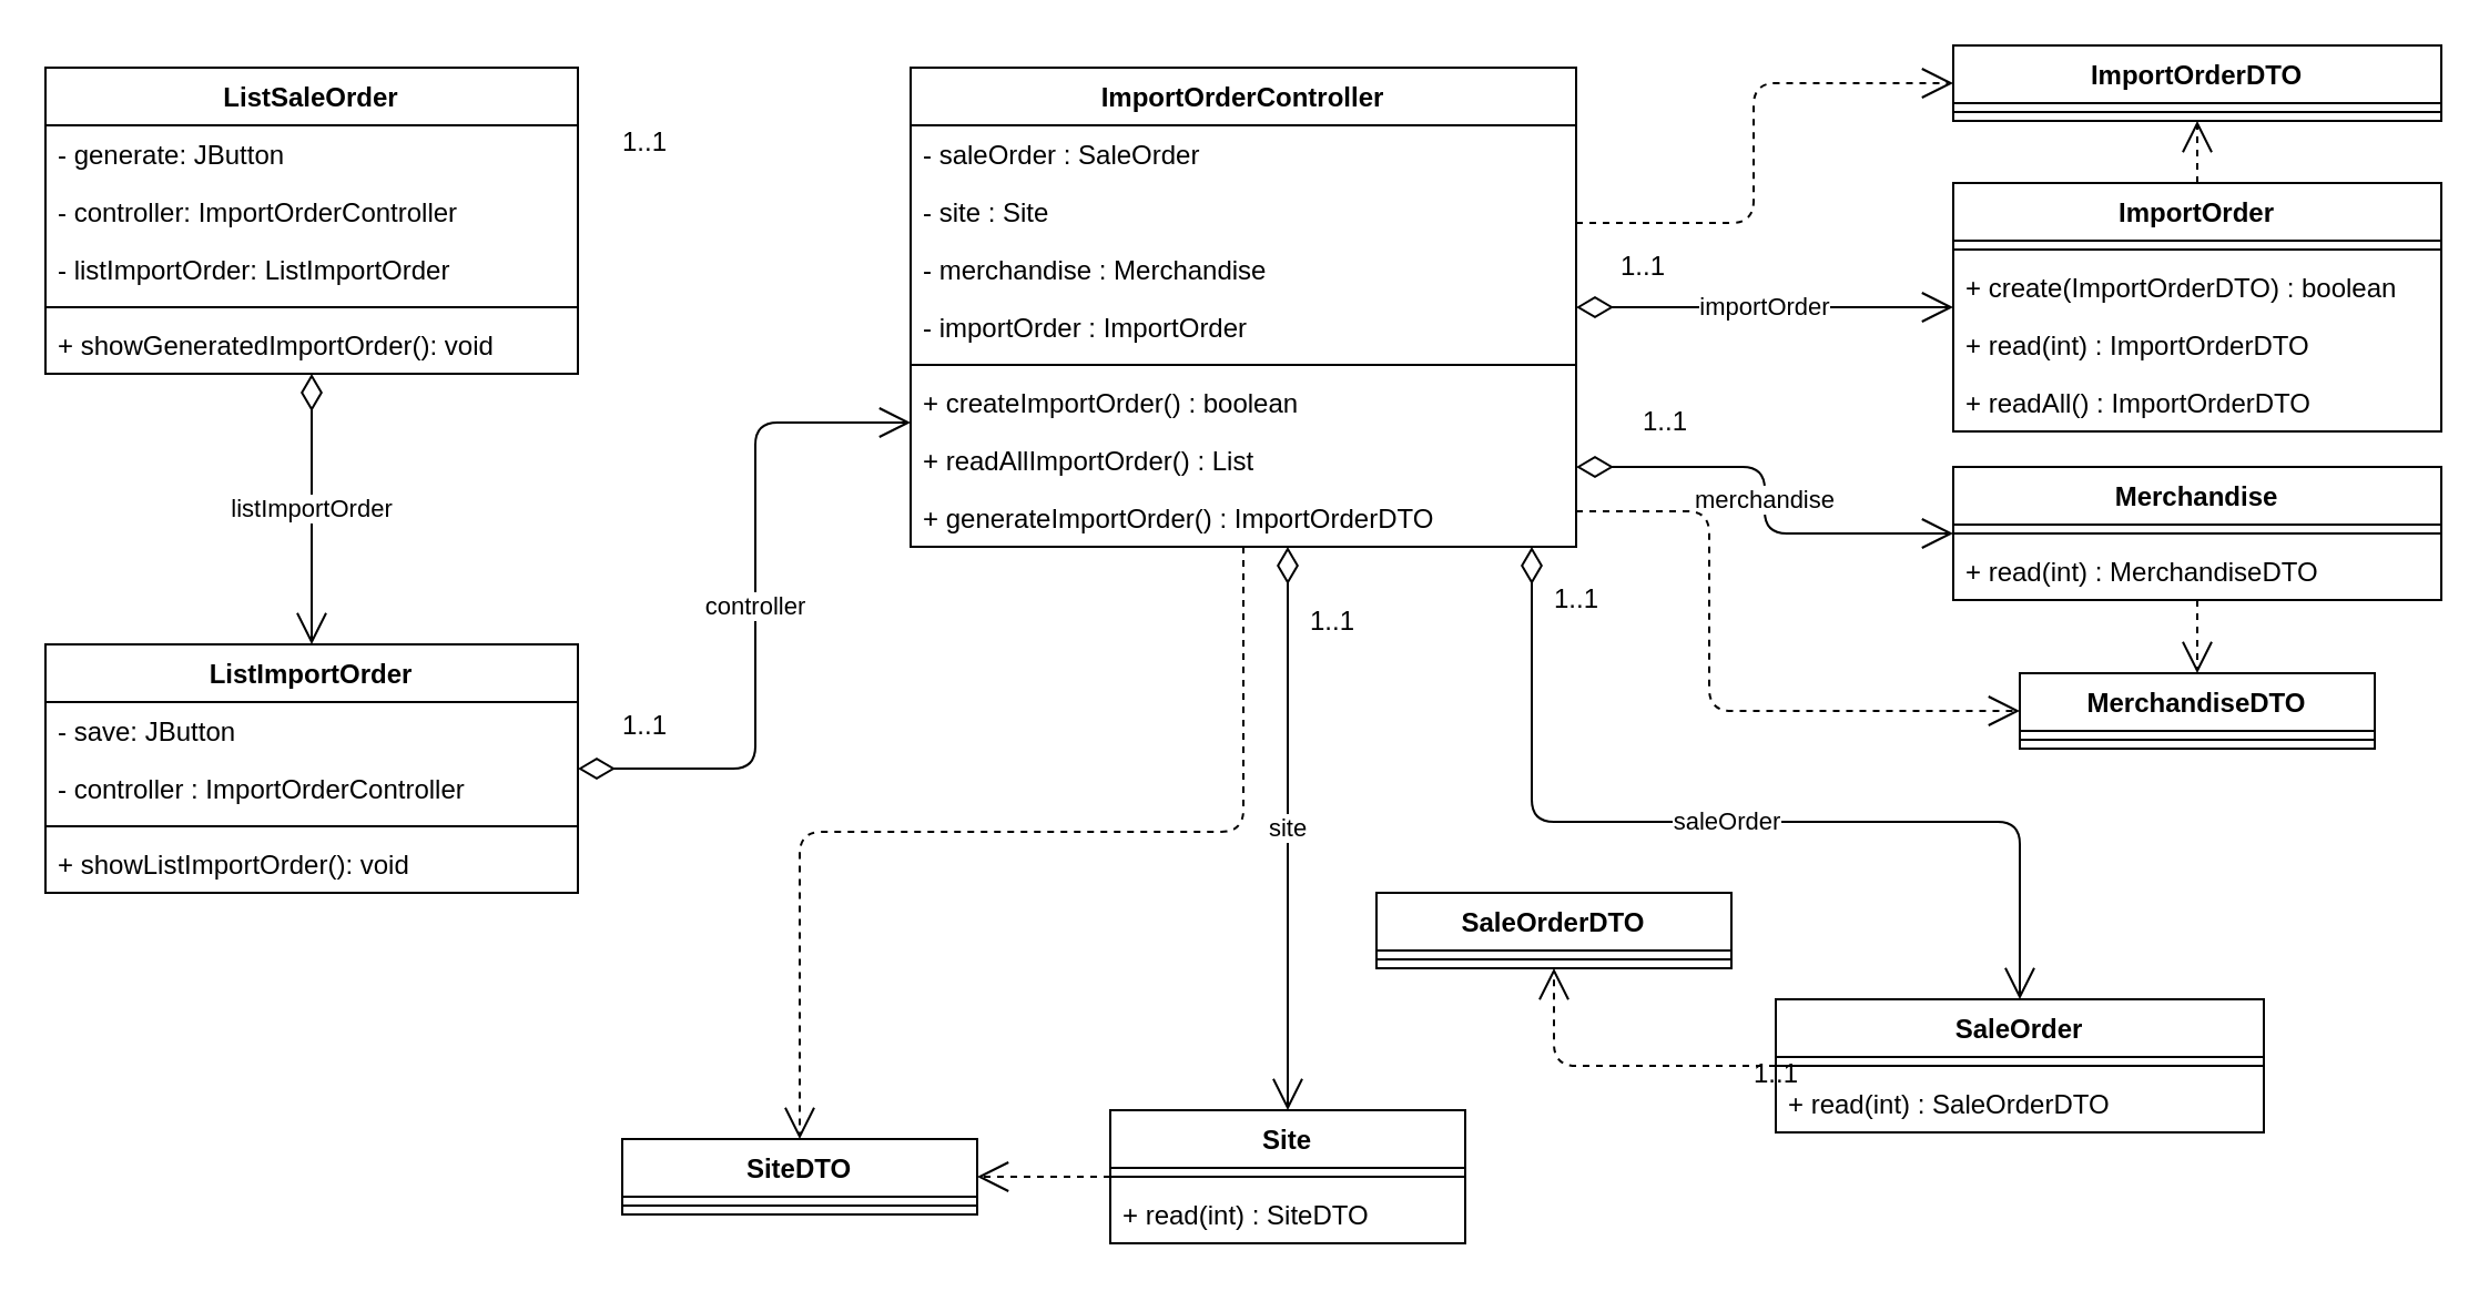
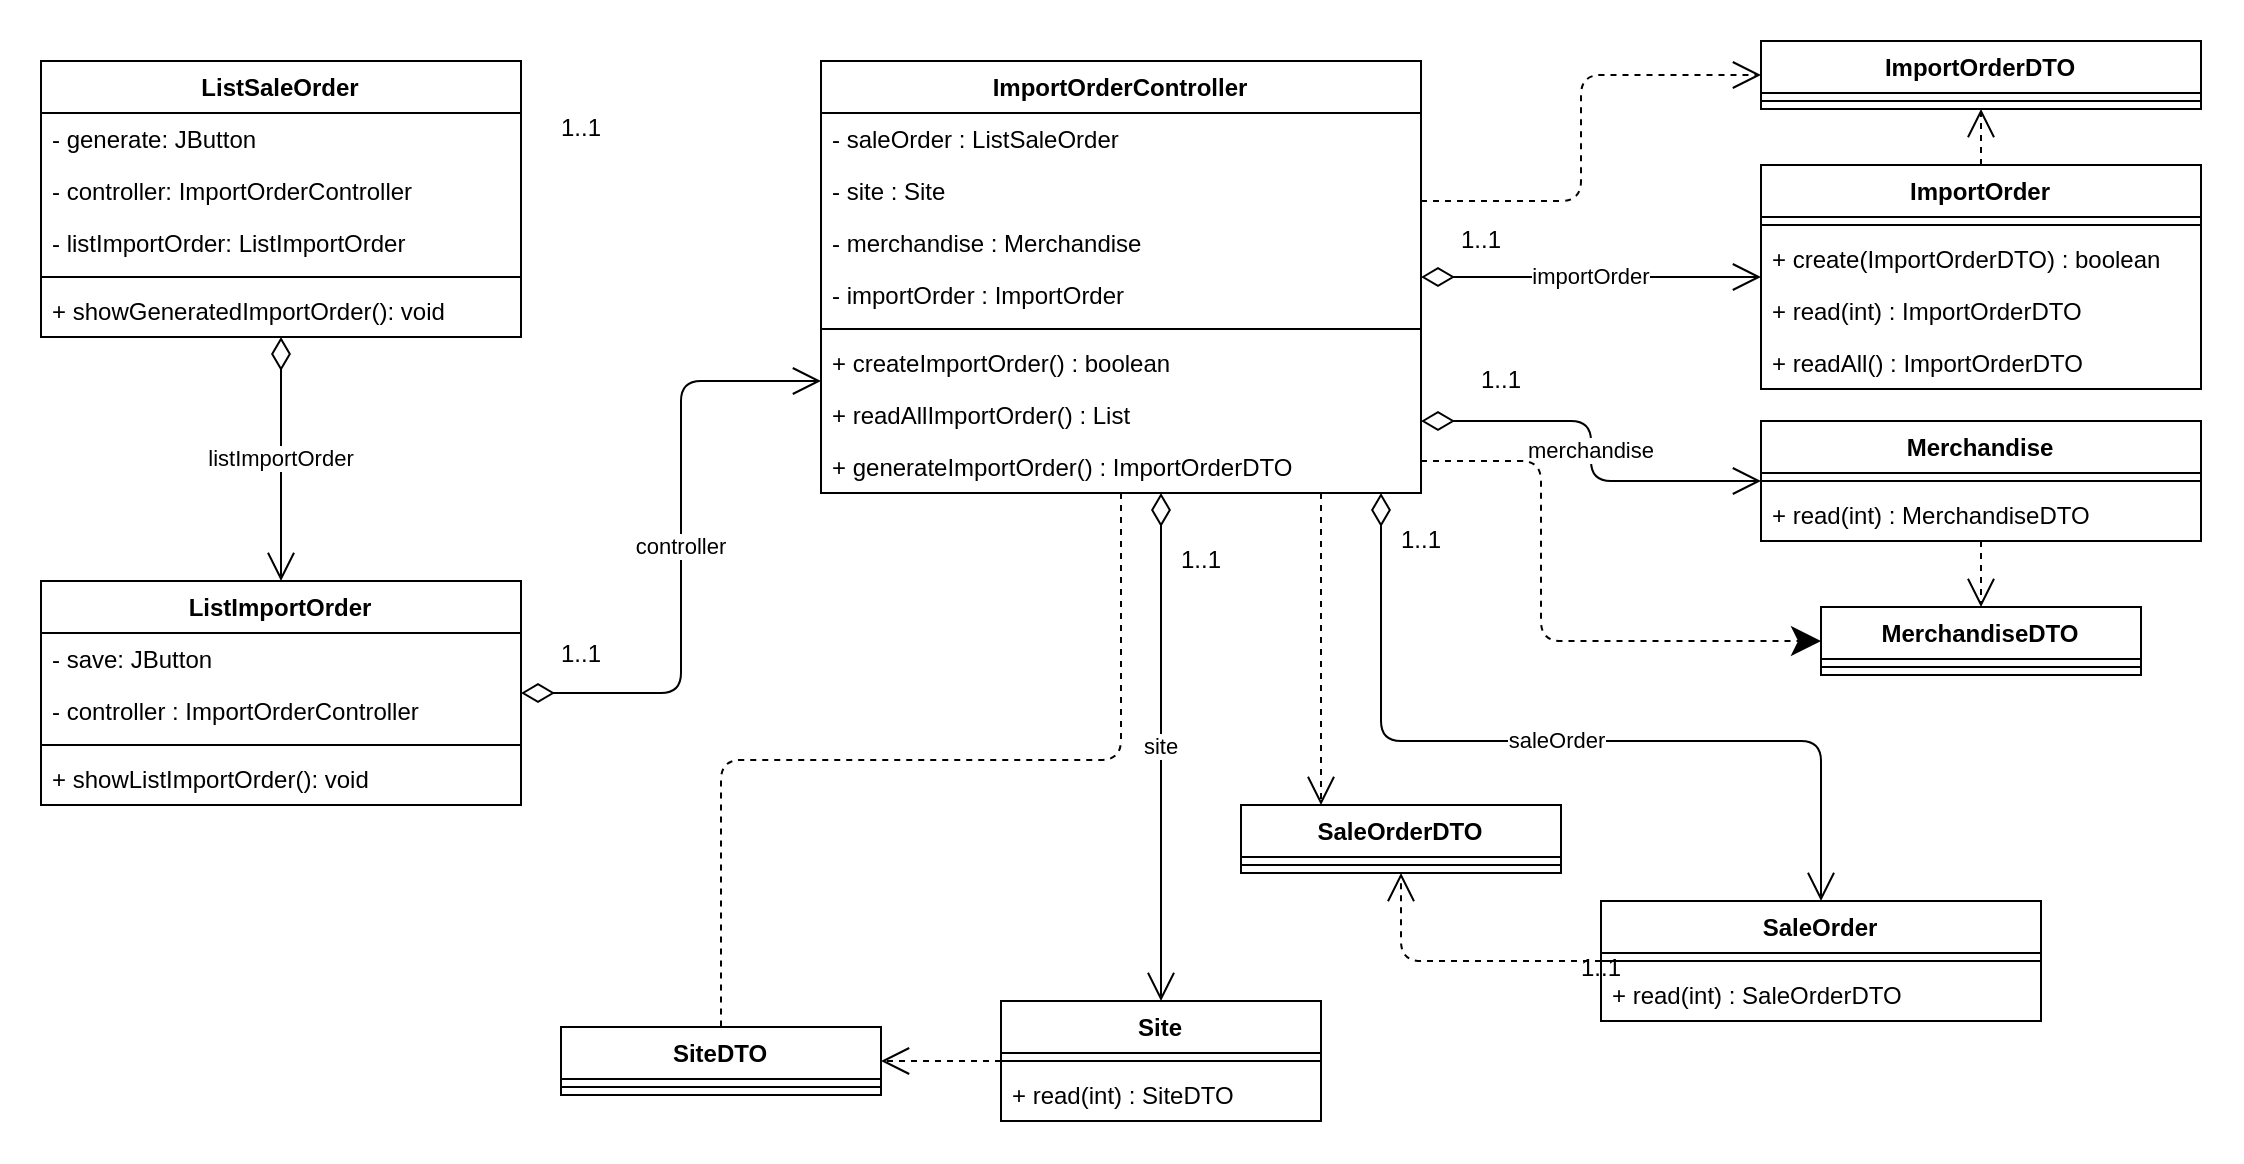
- <mxCell id="16" value="- saleOrder : SaleOrder" style="text;strokeColor=none;fillColor=none;align=left;verticalAlign=top;spacingLeft=4;spacingRight=4;overflow=hidden;rotatable=0;points=[[0,0.5],[1,0.5]];portConstraint=eastwest;" parent="15" vertex="1"><mxGeometry y="26" width="300" height="26" as="geometry" /></mxCell>
+ <mxCell id="16" value="- saleOrder : ListSaleOrder" style="text;strokeColor=none;fillColor=none;align=left;verticalAlign=top;spacingLeft=4;spacingRight=4;overflow=hidden;rotatable=0;points=[[0,0.5],[1,0.5]];portConstraint=eastwest;" parent="15" vertex="1"><mxGeometry y="26" width="300" height="26" as="geometry" /></mxCell>
- <mxCell id="12" style="rounded=1;orthogonalLoop=1;jettySize=auto;html=1;endArrow=open;dashed=1;endSize=12;edgeStyle=orthogonalEdgeStyle;" edge="1" parent="1" source="15" target="61"><mxGeometry relative="1" as="geometry"><Array as="points"><mxPoint x="770" y="230" /><mxPoint x="770" y="320" /></Array></mxGeometry></mxCell>
+ <mxCell id="12" style="rounded=1;orthogonalLoop=1;jettySize=auto;html=1;endArrow=classic;dashed=1;endSize=12;edgeStyle=orthogonalEdgeStyle;" edge="1" parent="1" source="15" target="61"><mxGeometry relative="1" as="geometry"><Array as="points"><mxPoint x="770" y="230" /><mxPoint x="770" y="320" /></Array></mxGeometry></mxCell>
+ <mxCell id="13" style="edgeStyle=orthogonalEdgeStyle;rounded=1;orthogonalLoop=1;jettySize=auto;html=1;dashed=1;endArrow=open;endSize=12;" edge="1" parent="1" source="15" target="46"><mxGeometry relative="1" as="geometry"><Array as="points"><mxPoint x="660" y="280" /><mxPoint x="660" y="280" /></Array></mxGeometry></mxCell>
- <mxCell id="14" style="edgeStyle=orthogonalEdgeStyle;rounded=1;orthogonalLoop=1;jettySize=auto;html=1;dashed=1;endArrow=open;endSize=12;" edge="1" parent="1" source="15" target="63"><mxGeometry relative="1" as="geometry" /></mxCell>
+ <mxCell id="14" style="edgeStyle=orthogonalEdgeStyle;rounded=1;orthogonalLoop=1;jettySize=auto;html=1;dashed=1;endArrow=none;endSize=12;" edge="1" parent="1" source="15" target="63"><mxGeometry relative="1" as="geometry" /></mxCell>
